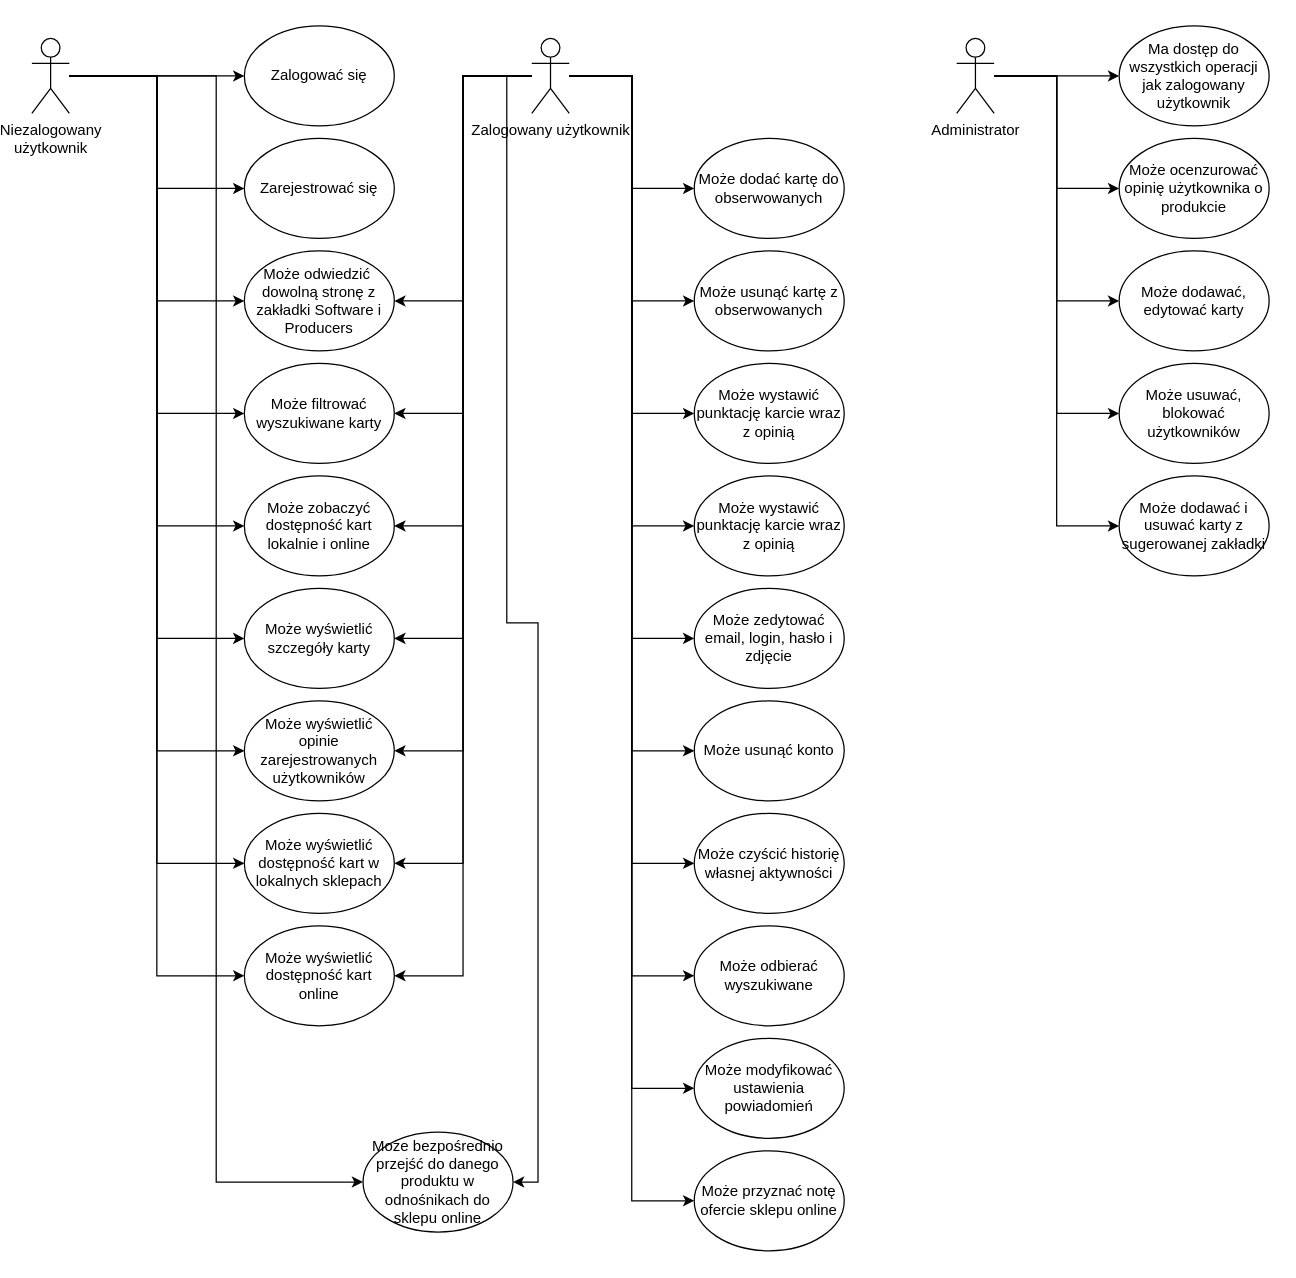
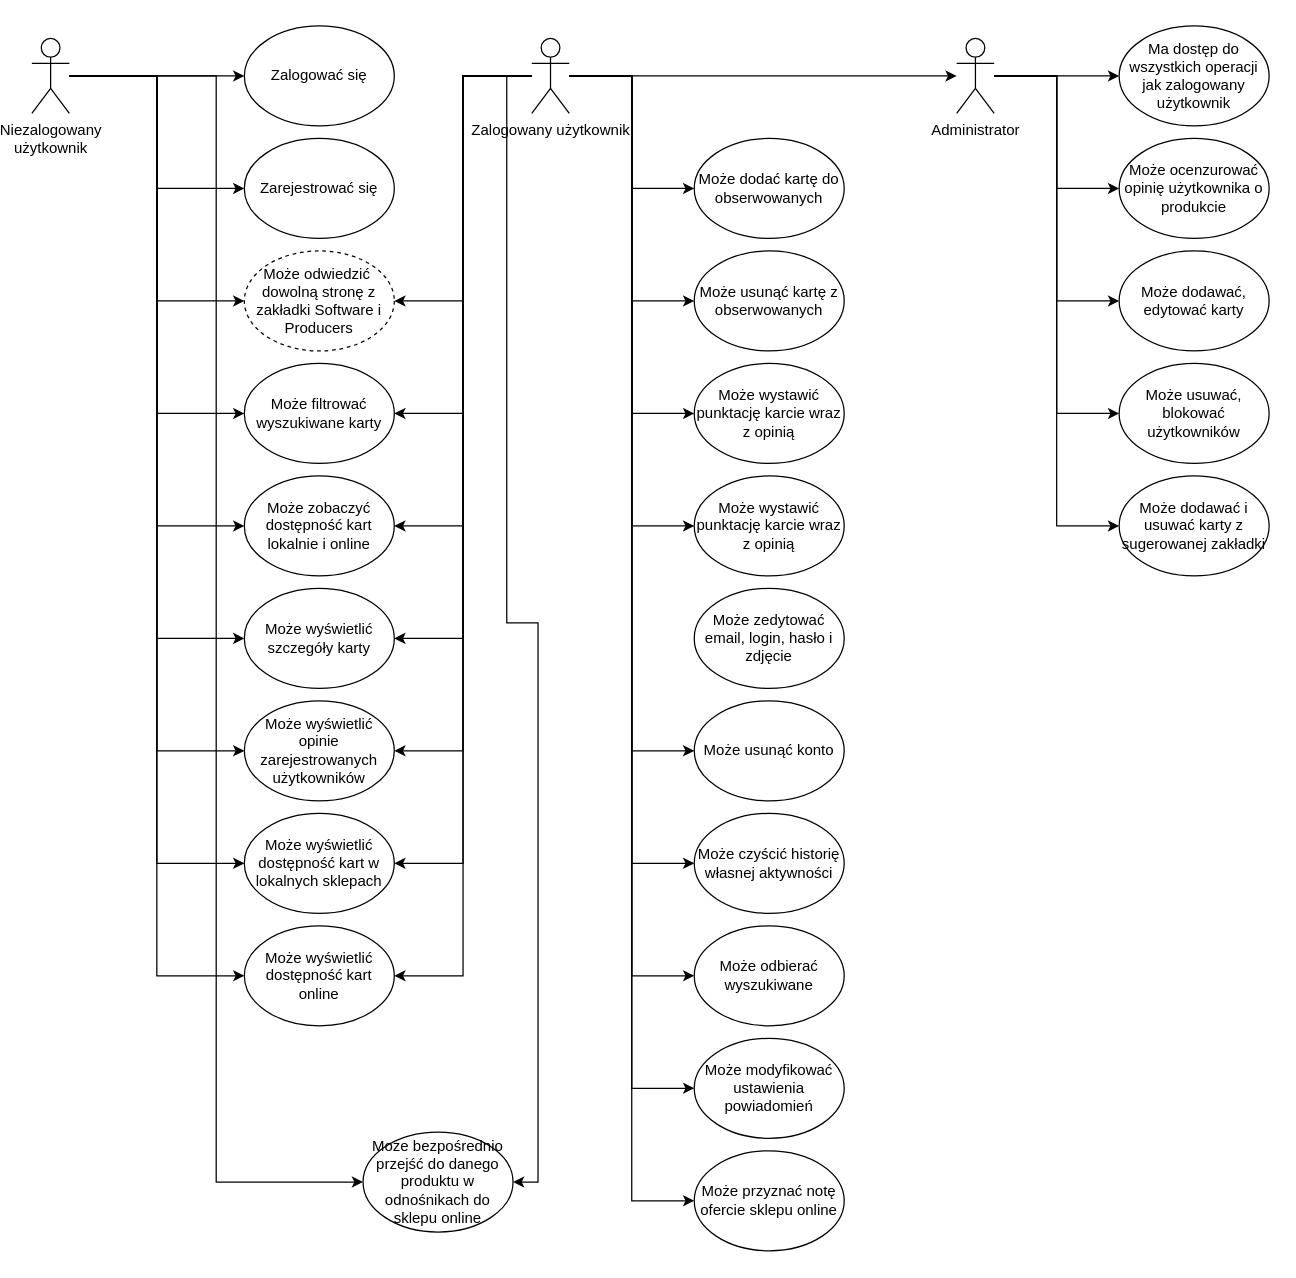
- <mxCell id="15" value="Może odwiedzić&amp;nbsp;&lt;br&gt;dowolną stronę z zakładki Software i Producers" style="ellipse;whiteSpace=wrap;html=1;" vertex="1" parent="1"><mxGeometry x="190" y="200" width="120" height="80" as="geometry" /></mxCell>
+ <mxCell id="15" value="Może odwiedzić&amp;nbsp;&lt;br&gt;dowolną stronę z zakładki Software i Producers" style="ellipse;whiteSpace=wrap;html=1;dashed=1;" vertex="1" parent="1"><mxGeometry x="190" y="200" width="120" height="80" as="geometry" /></mxCell>
- <mxCell id="34" style="edgeStyle=orthogonalEdgeStyle;rounded=0;orthogonalLoop=1;jettySize=auto;html=1;entryX=0;entryY=0.5;entryDx=0;entryDy=0;" edge="1" parent="1" source="40" target="46"><mxGeometry relative="1" as="geometry" /></mxCell>
+ <mxCell id="34" style="edgeStyle=orthogonalEdgeStyle;rounded=0;orthogonalLoop=1;jettySize=auto;html=1;" edge="1" parent="1" source="40" target="57"><mxGeometry relative="1" as="geometry" /></mxCell>
